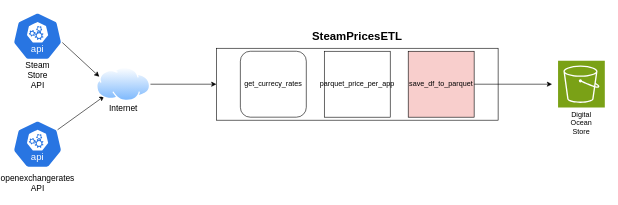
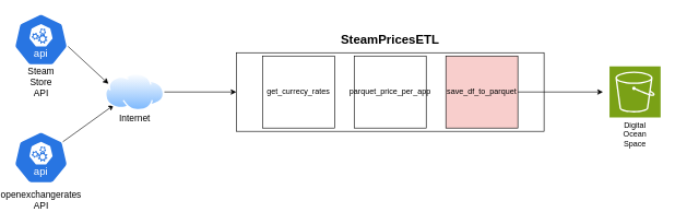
- <mxCell id="10" value="get_currecy_rates" style="whiteSpace=wrap;html=1;aspect=fixed;rounded=1;" vertex="1" parent="1"><mxGeometry x="400" y="85" width="110" height="110" as="geometry" /></mxCell>
+ <mxCell id="10" value="get_currecy_rates" style="whiteSpace=wrap;html=1;aspect=fixed;" vertex="1" parent="1"><mxGeometry x="400" y="85" width="110" height="110" as="geometry" /></mxCell>
- <mxCell id="14" value="Digital&lt;br&gt;Ocean&lt;br&gt;Store" style="text;html=1;align=center;verticalAlign=middle;whiteSpace=wrap;rounded=0;" vertex="1" parent="1"><mxGeometry x="939" y="190" width="60" height="30" as="geometry" /></mxCell>
+ <mxCell id="14" value="Digital&lt;br&gt;Ocean&lt;br&gt;Space" style="text;html=1;align=center;verticalAlign=middle;whiteSpace=wrap;rounded=0;" vertex="1" parent="1"><mxGeometry x="939" y="190" width="60" height="30" as="geometry" /></mxCell>
